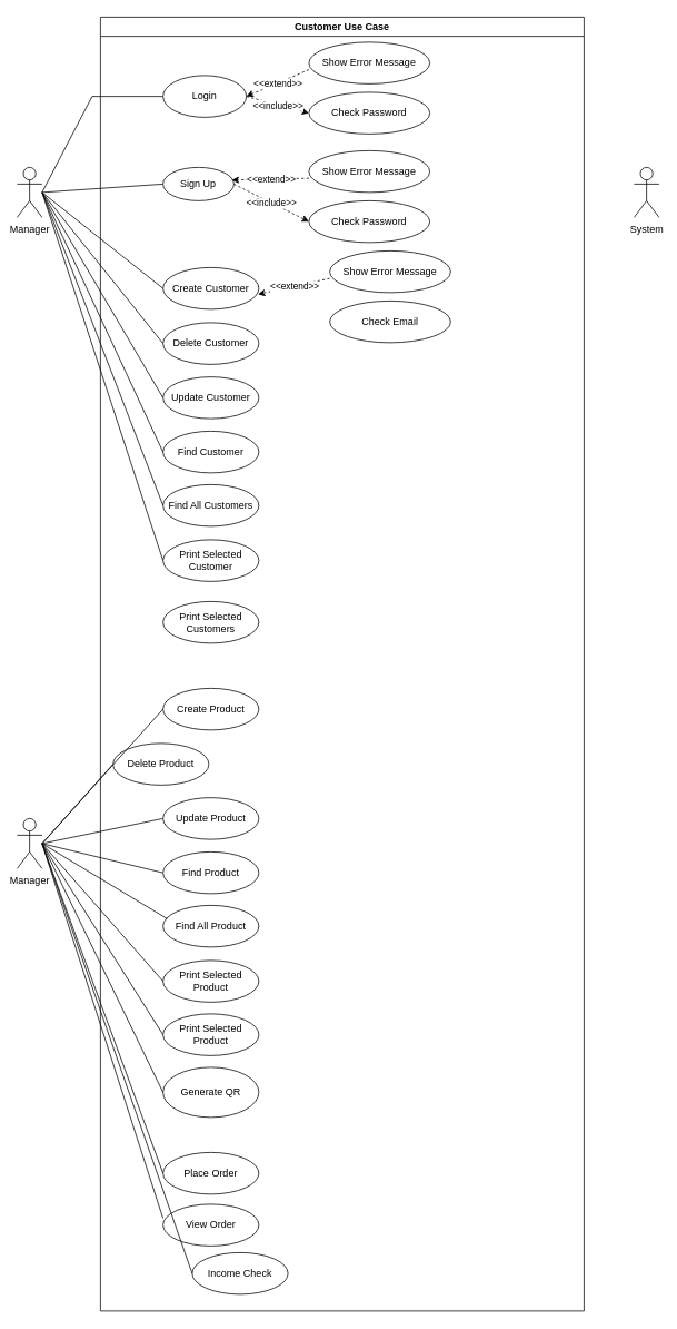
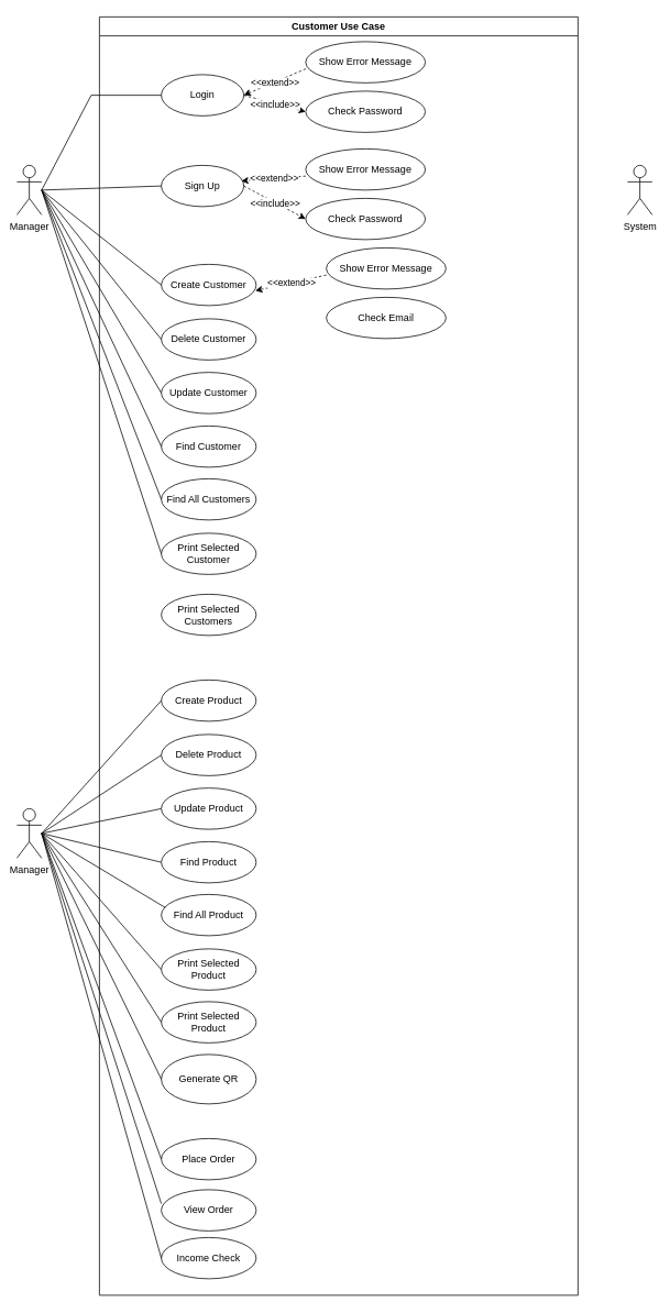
- <mxCell id="6" value="Sign Up" style="ellipse;whiteSpace=wrap;html=1;" vertex="1" parent="2"><mxGeometry x="75" y="180" width="85" height="40" as="geometry" /></mxCell>
+ <mxCell id="6" value="Sign Up" style="ellipse;whiteSpace=wrap;html=1;" vertex="1" parent="2"><mxGeometry x="75" y="180" width="100" height="50" as="geometry" /></mxCell>
- <mxCell id="41" value="Delete Product" style="ellipse;whiteSpace=wrap;html=1;" vertex="1" parent="1"><mxGeometry x="135" y="890" width="115" height="50" as="geometry" /></mxCell>
+ <mxCell id="41" value="Delete Product" style="ellipse;whiteSpace=wrap;html=1;" vertex="1" parent="1"><mxGeometry x="195" y="890" width="115" height="50" as="geometry" /></mxCell>
- <mxCell id="31" value="Income Check" style="ellipse;whiteSpace=wrap;html=1;" vertex="1" parent="2"><mxGeometry x="110" y="1480" width="115" height="50" as="geometry" /></mxCell>
+ <mxCell id="31" value="Income Check" style="ellipse;whiteSpace=wrap;html=1;" vertex="1" parent="2"><mxGeometry x="75" y="1480" width="115" height="50" as="geometry" /></mxCell>
